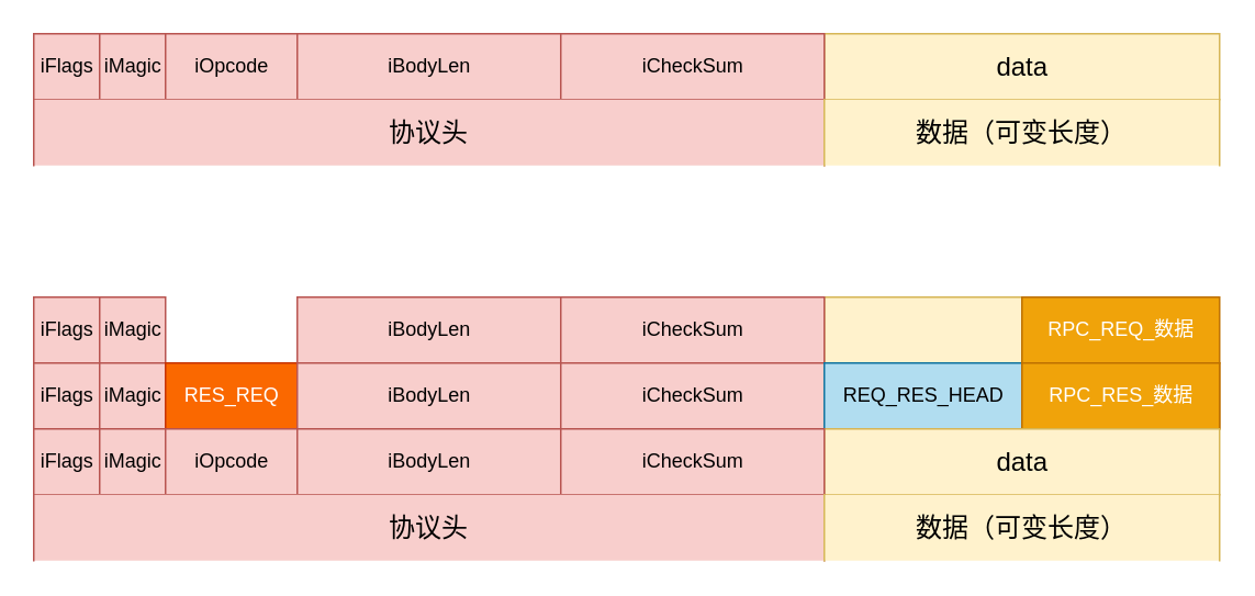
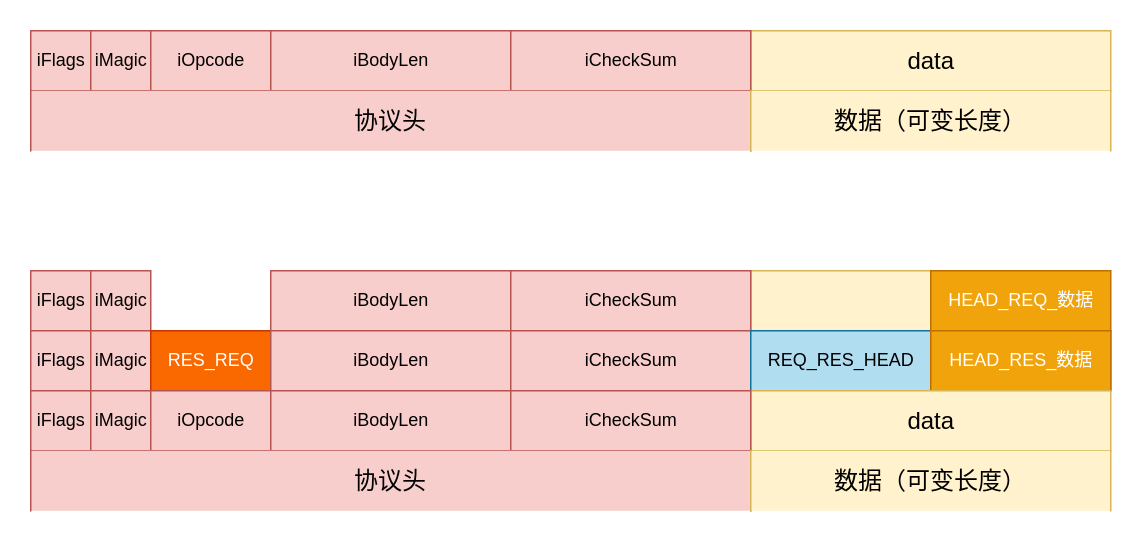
- <mxCell id="10" value="&lt;font style=&quot;font-size: 12px&quot;&gt;RPC_REQ_数据&lt;/font&gt;" style="verticalLabelPosition=middle;verticalAlign=middle;html=1;shape=mxgraph.basic.rect;fillColor2=none;strokeWidth=1;size=20;indent=5;fillColor=#f0a30a;labelPosition=center;align=center;strokeColor=#BD7000;fontColor=#ffffff;" vertex="1" parent="9"><mxGeometry x="120" width="120" height="40" as="geometry" /></mxCell>
+ <mxCell id="10" value="&lt;font style=&quot;font-size: 12px&quot;&gt;HEAD_REQ_数据&lt;/font&gt;" style="verticalLabelPosition=middle;verticalAlign=middle;html=1;shape=mxgraph.basic.rect;fillColor2=none;strokeWidth=1;size=20;indent=5;fillColor=#f0a30a;labelPosition=center;align=center;strokeColor=#BD7000;fontColor=#ffffff;" vertex="1" parent="9"><mxGeometry x="120" width="120" height="40" as="geometry" /></mxCell>
- <mxCell id="19" value="&lt;span&gt;RPC_RES_数据&lt;/span&gt;" style="verticalLabelPosition=middle;verticalAlign=middle;html=1;shape=mxgraph.basic.rect;fillColor2=none;strokeWidth=1;size=20;indent=5;fillColor=#f0a30a;labelPosition=center;align=center;strokeColor=#BD7000;fontColor=#ffffff;" vertex="1" parent="17"><mxGeometry x="120" width="120" height="40" as="geometry" /></mxCell>
+ <mxCell id="19" value="&lt;span&gt;HEAD_RES_数据&lt;/span&gt;" style="verticalLabelPosition=middle;verticalAlign=middle;html=1;shape=mxgraph.basic.rect;fillColor2=none;strokeWidth=1;size=20;indent=5;fillColor=#f0a30a;labelPosition=center;align=center;strokeColor=#BD7000;fontColor=#ffffff;" vertex="1" parent="17"><mxGeometry x="120" width="120" height="40" as="geometry" /></mxCell>
